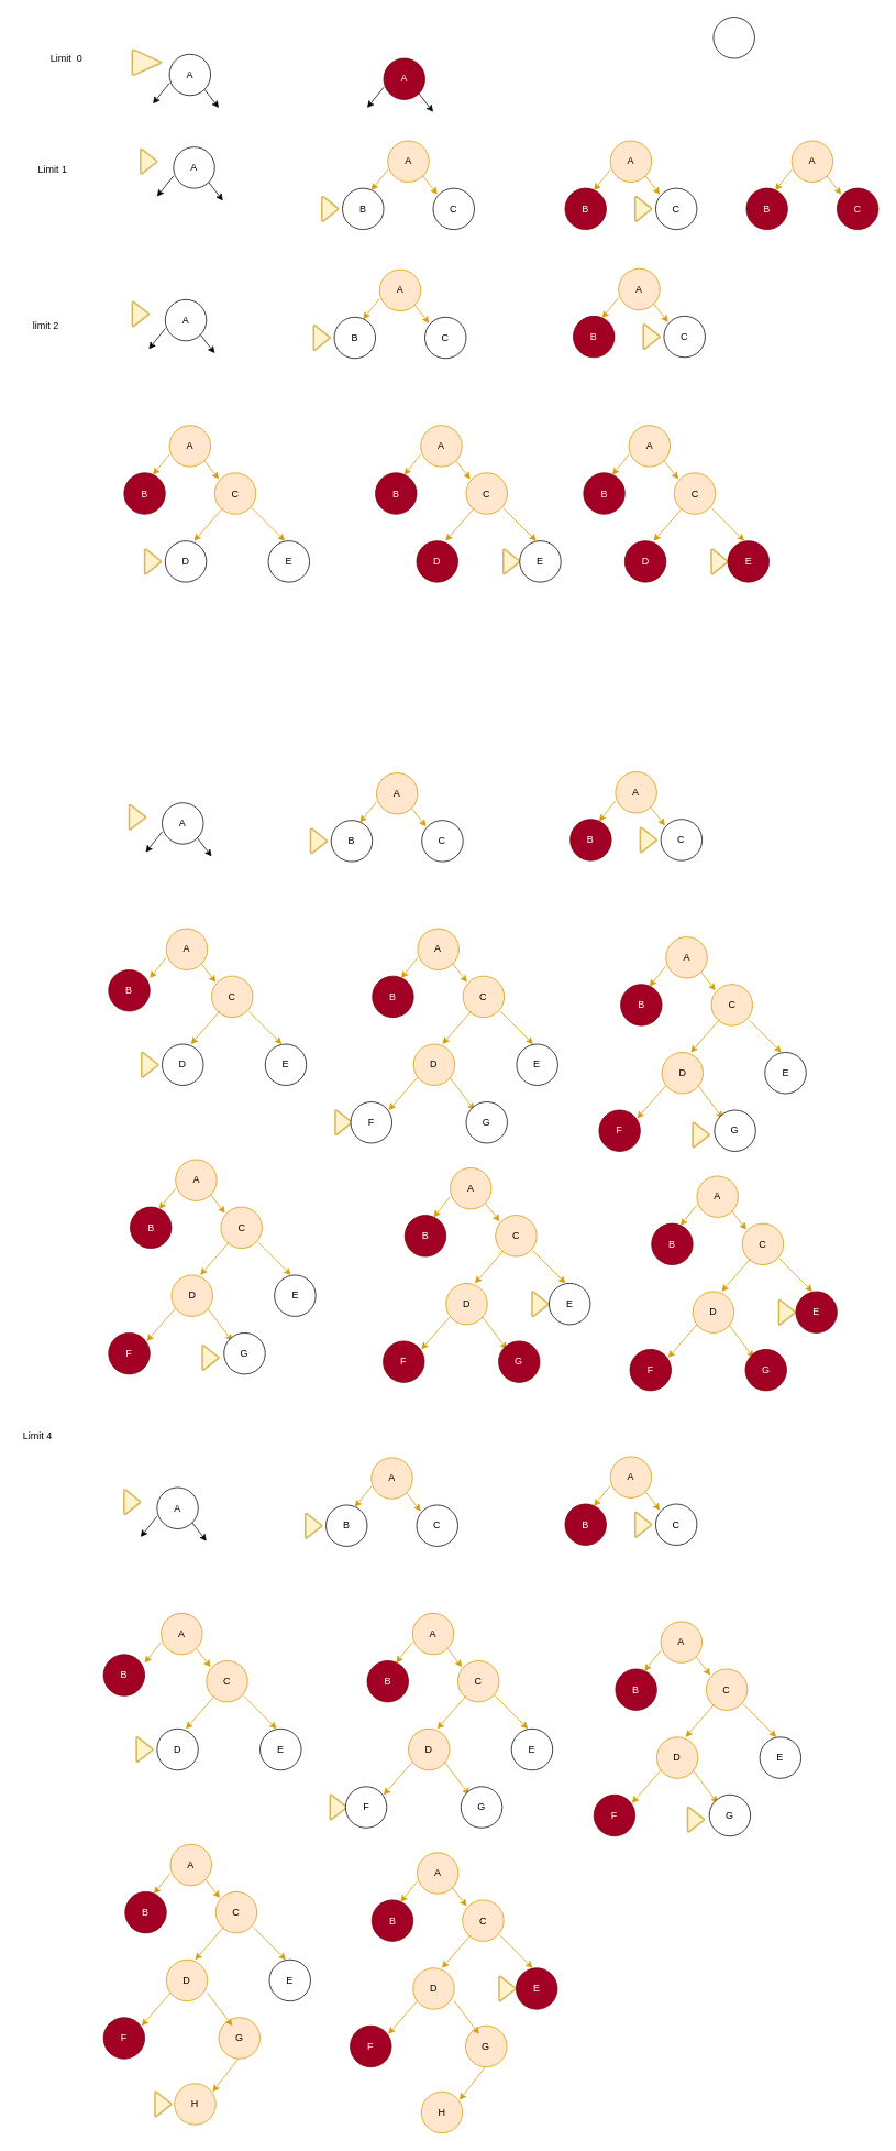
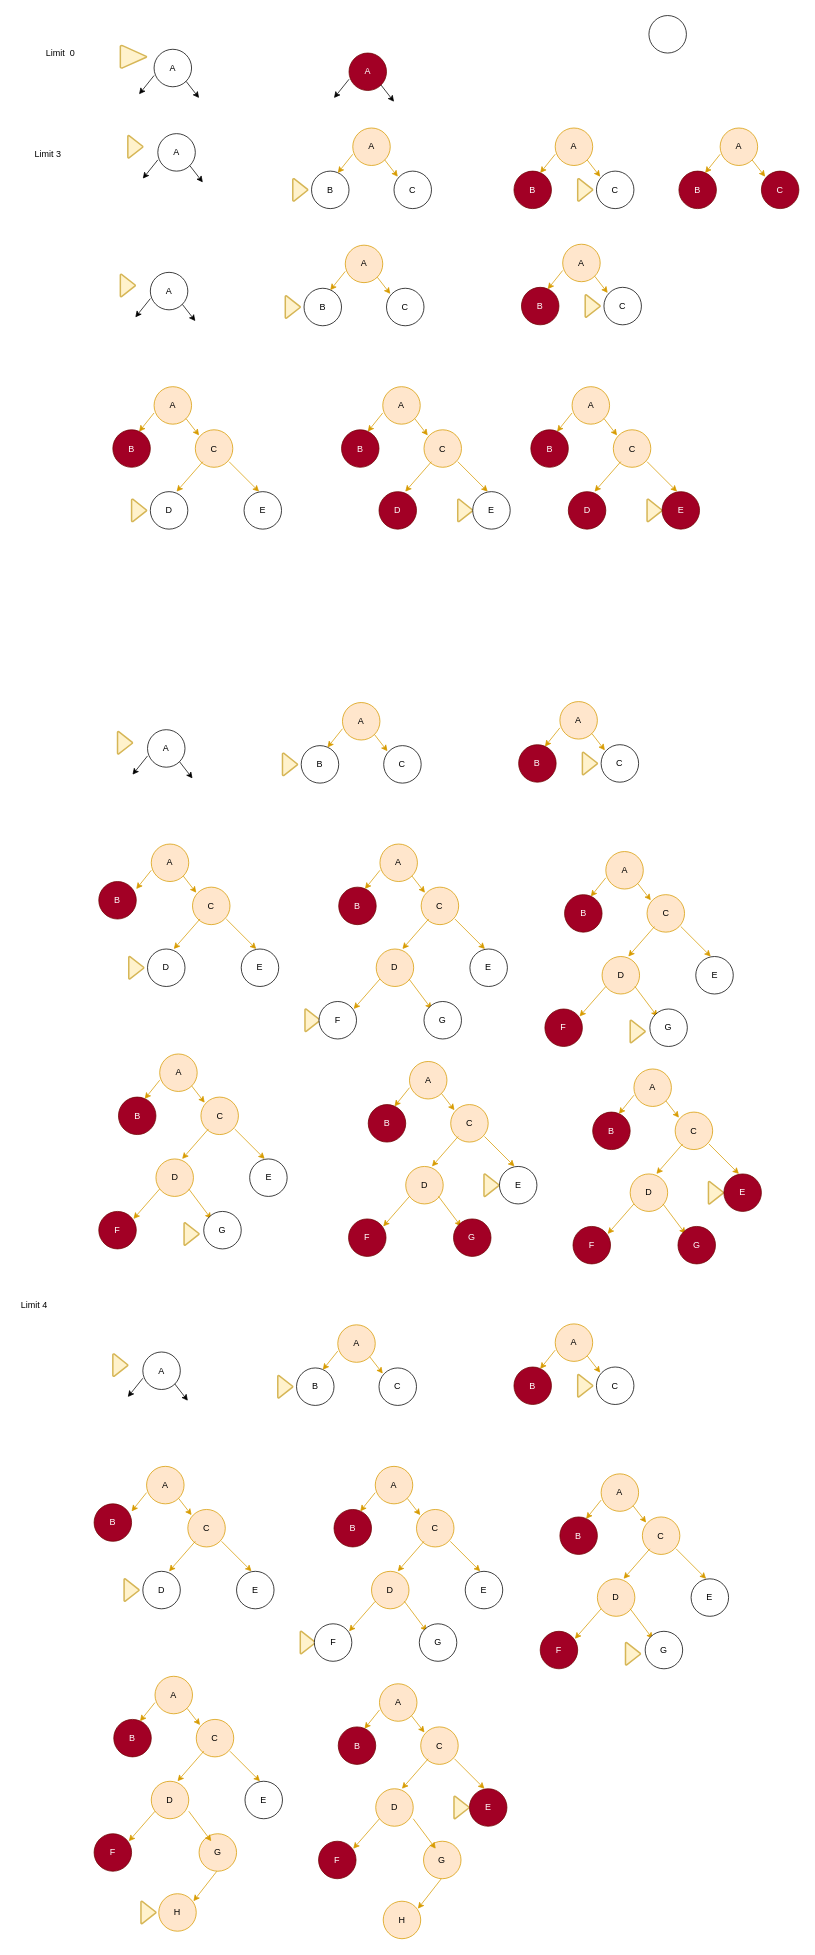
- <mxCell id="15" value="Limit 1&amp;nbsp;" style="text;html=1;align=center;verticalAlign=middle;resizable=0;points=[];autosize=1;strokeColor=none;" vertex="1" parent="1"><mxGeometry x="40" y="195" width="50" height="20" as="geometry" /></mxCell>
+ <mxCell id="15" value="Limit 3&amp;nbsp;" style="text;html=1;align=center;verticalAlign=middle;resizable=0;points=[];autosize=1;strokeColor=none;" vertex="1" parent="1"><mxGeometry x="40" y="195" width="50" height="20" as="geometry" /></mxCell>
- <mxCell id="33" value="limit 2" style="text;html=1;align=center;verticalAlign=middle;resizable=0;points=[];autosize=1;strokeColor=none;" vertex="1" parent="1"><mxGeometry x="30" y="385" width="50" height="20" as="geometry" /></mxCell>
